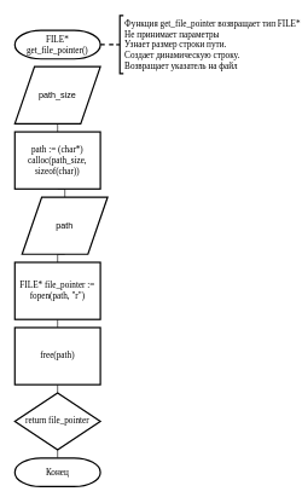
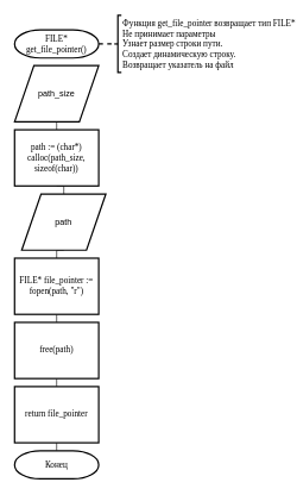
- <mxCell id="15" value="return file_pointer" style="rhombus;whiteSpace=wrap;html=1;absoluteArcSize=1;arcSize=14;strokeWidth=2;fontFamily=Times New Roman;" vertex="1" parent="1"><mxGeometry x="20" y="541" width="118.11" height="78.74" as="geometry" /></mxCell>
+ <mxCell id="15" value="return file_pointer" style="rounded=0;whiteSpace=wrap;html=1;absoluteArcSize=1;arcSize=14;strokeWidth=2;fontFamily=Times New Roman;" vertex="1" parent="1"><mxGeometry x="20" y="541" width="118.11" height="78.74" as="geometry" /></mxCell>
